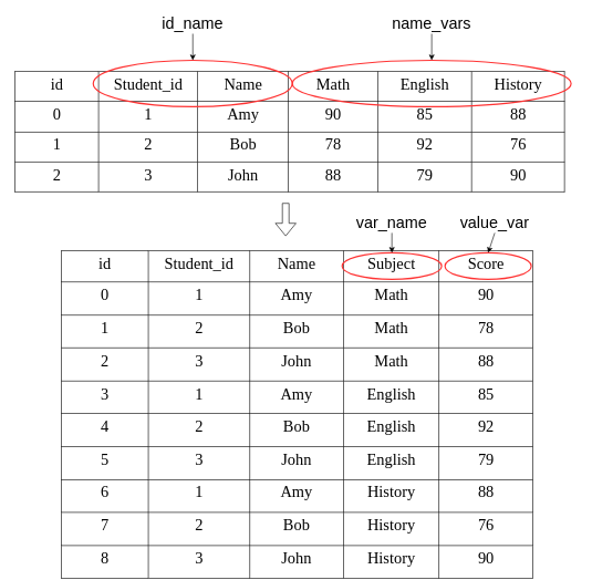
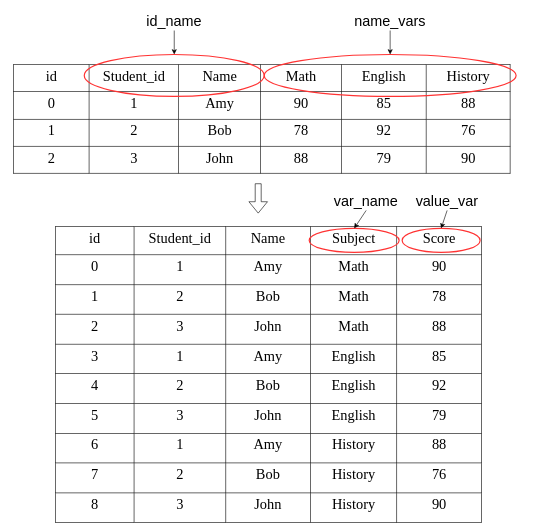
- <mxCell id="11" value="&lt;font style=&quot;font-size: 24px;&quot;&gt;var_name&lt;/font&gt;" style="text;html=1;strokeColor=none;fillColor=none;align=center;verticalAlign=middle;whiteSpace=wrap;rounded=0;strokeWidth=2;" vertex="1" parent="1"><mxGeometry x="535" y="320" width="110" height="30" as="geometry" /></mxCell>
+ <mxCell id="11" value="&lt;font style=&quot;font-size: 24px;&quot;&gt;var_name&lt;/font&gt;" style="text;html=1;strokeColor=none;fillColor=none;align=center;verticalAlign=middle;whiteSpace=wrap;rounded=0;strokeWidth=2;" vertex="1" parent="1"><mxGeometry x="555" y="320" width="110" height="30" as="geometry" /></mxCell>
